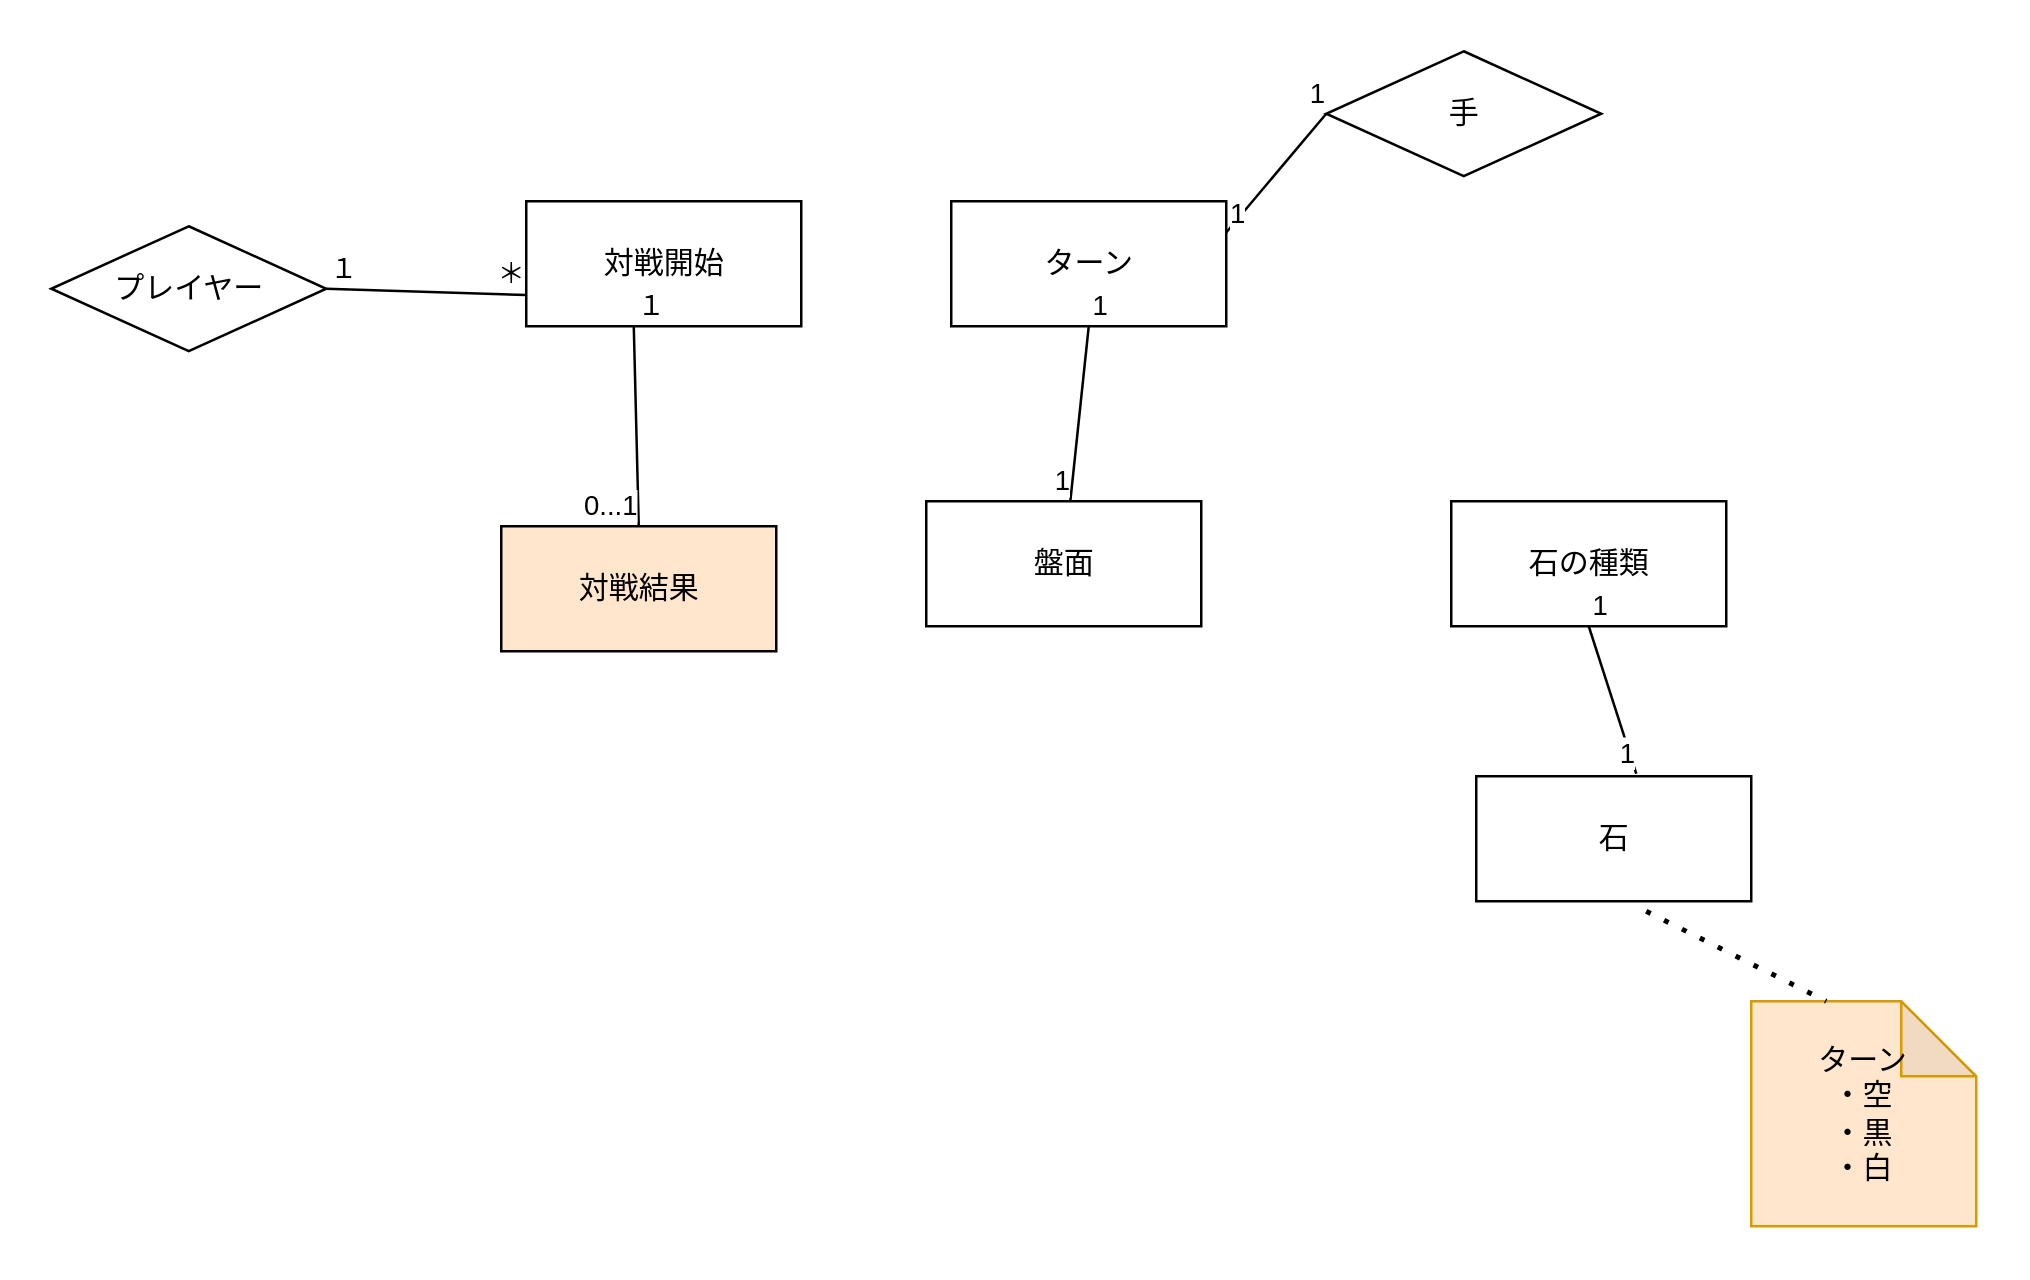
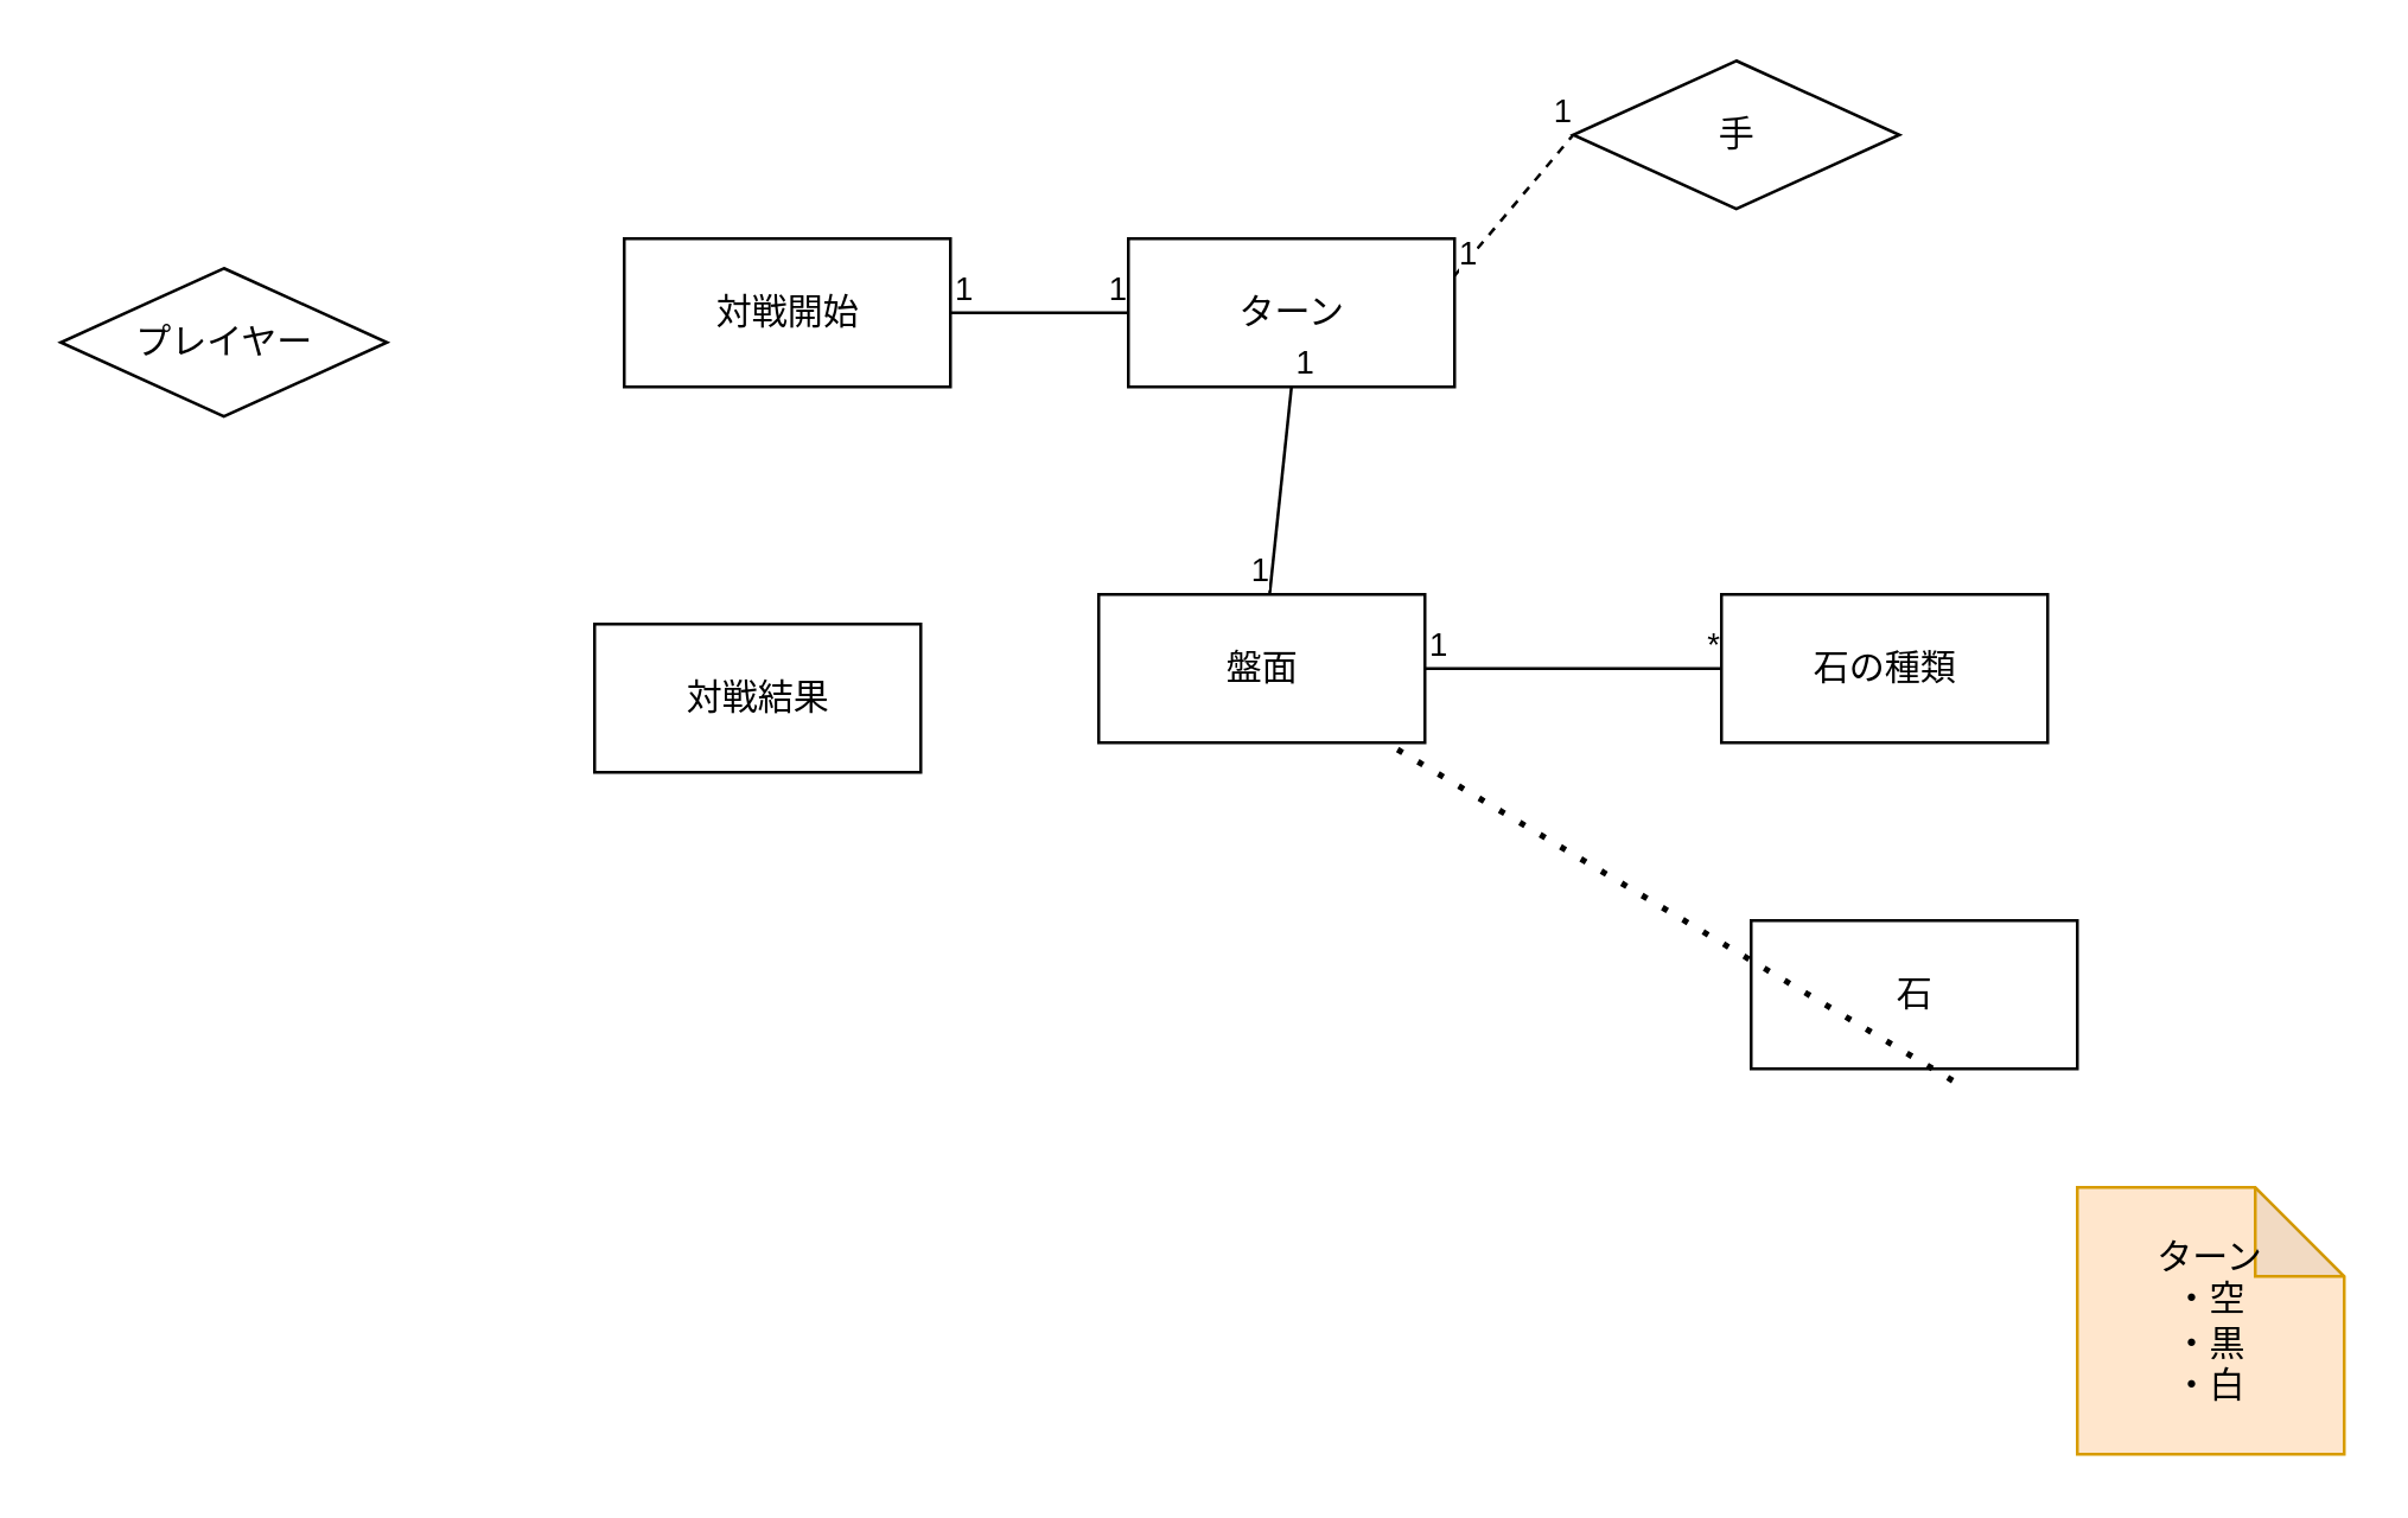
- <mxCell id="30" value="" style="endArrow=none;html=1;strokeColor=default;entryX=0;entryY=0.5;entryDx=0;entryDy=0;exitX=1;exitY=0.25;exitDx=0;exitDy=0;" edge="1" parent="1" source="15" target="29"><mxGeometry relative="1" as="geometry"><mxPoint x="490" y="100" as="sourcePoint" /><mxPoint x="482.632" y="160" as="targetPoint" /></mxGeometry></mxCell>
+ <mxCell id="30" value="" style="endArrow=none;html=1;strokeColor=default;entryX=0;entryY=0.5;entryDx=0;entryDy=0;exitX=1;exitY=0.25;exitDx=0;exitDy=0;dashed=1;" edge="1" parent="1" source="15" target="29"><mxGeometry relative="1" as="geometry"><mxPoint x="490" y="100" as="sourcePoint" /><mxPoint x="482.632" y="160" as="targetPoint" /></mxGeometry></mxCell>
+ <mxCell id="16" value="" style="endArrow=none;html=1;edgeStyle=orthogonalEdgeStyle;strokeColor=default;exitX=1;exitY=0.5;exitDx=0;exitDy=0;entryX=0;entryY=0.5;entryDx=0;entryDy=0;" edge="1" parent="1" source="2" target="15"><mxGeometry relative="1" as="geometry"><mxPoint x="320" y="104.5" as="sourcePoint" /><mxPoint x="460" y="104.5" as="targetPoint" /></mxGeometry></mxCell>
+ <mxCell id="17" value="1" style="edgeLabel;resizable=0;html=1;align=left;verticalAlign=bottom;" connectable="0" vertex="1" parent="16"><mxGeometry x="-1" relative="1" as="geometry" /></mxCell>
+ <mxCell id="18" value="1" style="edgeLabel;resizable=0;html=1;align=right;verticalAlign=bottom;" connectable="0" vertex="1" parent="16"><mxGeometry x="1" relative="1" as="geometry" /></mxCell>
- <mxCell id="9" value="" style="endArrow=none;html=1;entryX=0;entryY=0.75;entryDx=0;entryDy=0;exitX=1;exitY=0.5;exitDx=0;exitDy=0;strokeColor=default;" edge="1" parent="1" source="3" target="2"><mxGeometry relative="1" as="geometry"><mxPoint x="140" y="120" as="sourcePoint" /><mxPoint x="280" y="129" as="targetPoint" /></mxGeometry></mxCell>
- <mxCell id="10" value="１" style="edgeLabel;resizable=0;html=1;align=left;verticalAlign=bottom;" connectable="0" vertex="1" parent="9"><mxGeometry x="-1" relative="1" as="geometry" /></mxCell>
- <mxCell id="11" value="＊" style="edgeLabel;resizable=0;html=1;align=right;verticalAlign=bottom;" connectable="0" vertex="1" parent="9"><mxGeometry x="1" relative="1" as="geometry" /></mxCell>
- <mxCell id="12" value="" style="endArrow=none;html=1;exitX=0.391;exitY=1;exitDx=0;exitDy=0;strokeColor=default;exitPerimeter=0;entryX=0.5;entryY=0;entryDx=0;entryDy=0;" edge="1" parent="1" source="2" target="4"><mxGeometry relative="1" as="geometry"><mxPoint x="274" y="158.75" as="sourcePoint" /><mxPoint x="340" y="210" as="targetPoint" /></mxGeometry></mxCell>
- <mxCell id="13" value="１" style="edgeLabel;resizable=0;html=1;align=left;verticalAlign=bottom;" connectable="0" vertex="1" parent="12"><mxGeometry x="-1" relative="1" as="geometry" /></mxCell>
- <mxCell id="14" value="0...1" style="edgeLabel;resizable=0;html=1;align=right;verticalAlign=bottom;" connectable="0" vertex="1" parent="12"><mxGeometry x="1" relative="1" as="geometry" /></mxCell>
+ <mxCell id="23" value="" style="endArrow=none;html=1;edgeStyle=orthogonalEdgeStyle;strokeColor=default;exitX=1;exitY=0.5;exitDx=0;exitDy=0;entryX=0;entryY=0.5;entryDx=0;entryDy=0;" edge="1" parent="1" source="19" target="5"><mxGeometry relative="1" as="geometry"><mxPoint x="500" y="230" as="sourcePoint" /><mxPoint x="640" y="220" as="targetPoint" /></mxGeometry></mxCell>
+ <mxCell id="24" value="1" style="edgeLabel;resizable=0;html=1;align=left;verticalAlign=bottom;" connectable="0" vertex="1" parent="23"><mxGeometry x="-1" relative="1" as="geometry" /></mxCell>
+ <mxCell id="25" value="*" style="edgeLabel;resizable=0;html=1;align=right;verticalAlign=bottom;" connectable="0" vertex="1" parent="23"><mxGeometry x="1" relative="1" as="geometry" /></mxCell>
- <mxCell id="4" value="対戦結果" style="html=1;fillColor=#ffe6cc;" vertex="1" parent="1"><mxGeometry x="200" y="210" width="110" height="50" as="geometry" /></mxCell>
+ <mxCell id="4" value="対戦結果" style="html=1;" vertex="1" parent="1"><mxGeometry x="200" y="210" width="110" height="50" as="geometry" /></mxCell>
- <mxCell id="26" value="" style="endArrow=none;html=1;strokeColor=default;exitX=0.5;exitY=1;exitDx=0;exitDy=0;entryX=0.582;entryY=-0.02;entryDx=0;entryDy=0;entryPerimeter=0;" edge="1" parent="1" source="5" target="6"><mxGeometry relative="1" as="geometry"><mxPoint x="610" y="270" as="sourcePoint" /><mxPoint x="770" y="270" as="targetPoint" /></mxGeometry></mxCell>
- <mxCell id="27" value="1" style="edgeLabel;resizable=0;html=1;align=left;verticalAlign=bottom;" connectable="0" vertex="1" parent="26"><mxGeometry x="-1" relative="1" as="geometry" /></mxCell>
- <mxCell id="28" value="1" style="edgeLabel;resizable=0;html=1;align=right;verticalAlign=bottom;" connectable="0" vertex="1" parent="26"><mxGeometry x="1" relative="1" as="geometry" /></mxCell>
- <mxCell id="8" value="" style="endArrow=none;dashed=1;html=1;dashPattern=1 3;strokeWidth=2;exitX=0.618;exitY=1.08;exitDx=0;exitDy=0;entryX=0;entryY=0;entryDx=30;entryDy=0;entryPerimeter=0;exitPerimeter=0;" edge="1" parent="1" source="6" target="7"><mxGeometry width="50" height="50" relative="1" as="geometry"><mxPoint x="490" y="260" as="sourcePoint" /><mxPoint x="540" y="210" as="targetPoint" /></mxGeometry></mxCell>
+ <mxCell id="8" value="" style="endArrow=none;dashed=1;html=1;dashPattern=1 3;strokeWidth=2;exitX=0.618;exitY=1.08;exitDx=0;exitDy=0;exitPerimeter=0;" edge="1" parent="1" source="6" target="19"><mxGeometry width="50" height="50" relative="1" as="geometry"><mxPoint x="490" y="260" as="sourcePoint" /><mxPoint x="540" y="210" as="targetPoint" /></mxGeometry></mxCell>
